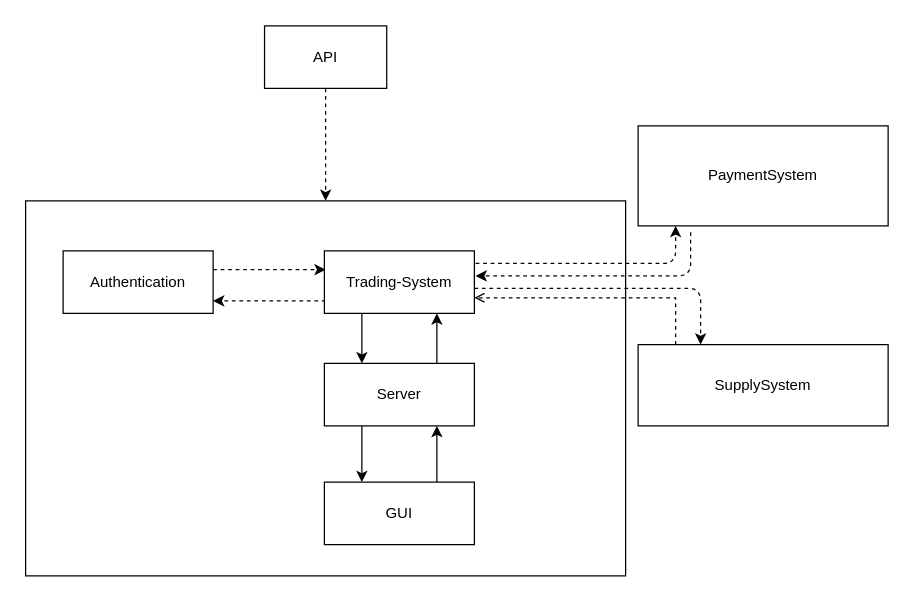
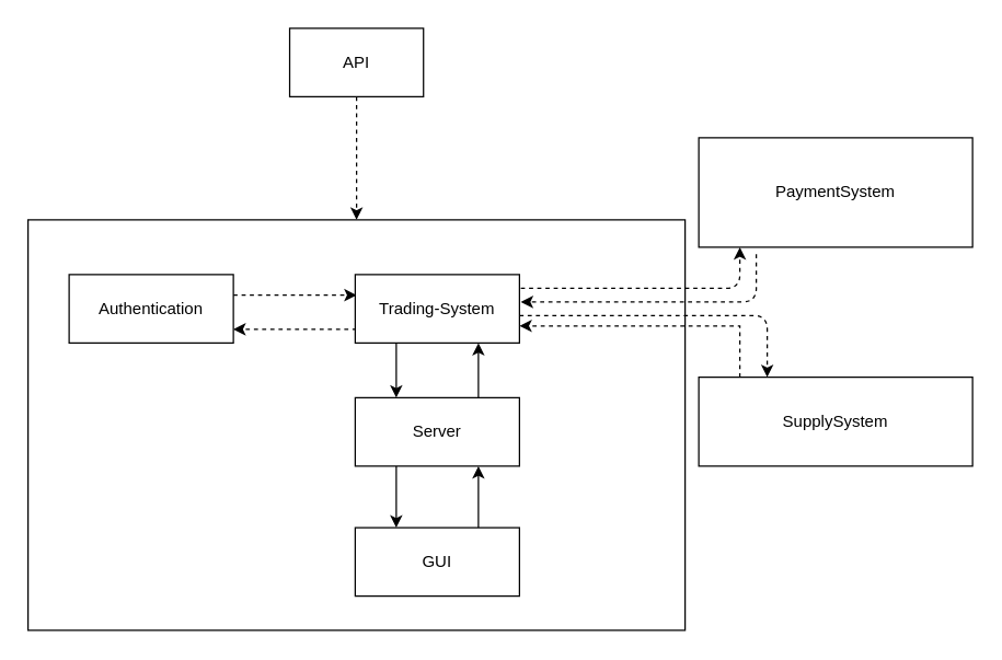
- <mxCell id="6" value="" style="edgeStyle=orthogonalEdgeStyle;rounded=0;orthogonalLoop=1;jettySize=auto;html=1;dashed=1;entryX=1;entryY=0.75;entryDx=0;entryDy=0;endArrow=open;" parent="1" target="8" edge="1" source="15"><mxGeometry relative="1" as="geometry"><mxPoint x="390" y="250" as="targetPoint" /><Array as="points"><mxPoint x="540" y="238" /></Array><mxPoint x="540" y="250" as="sourcePoint" /></mxGeometry></mxCell>
+ <mxCell id="6" value="" style="edgeStyle=orthogonalEdgeStyle;rounded=0;orthogonalLoop=1;jettySize=auto;html=1;dashed=1;entryX=1;entryY=0.75;entryDx=0;entryDy=0;" parent="1" target="8" edge="1" source="15"><mxGeometry relative="1" as="geometry"><mxPoint x="390" y="250" as="targetPoint" /><Array as="points"><mxPoint x="540" y="238" /></Array><mxPoint x="540" y="250" as="sourcePoint" /></mxGeometry></mxCell>
